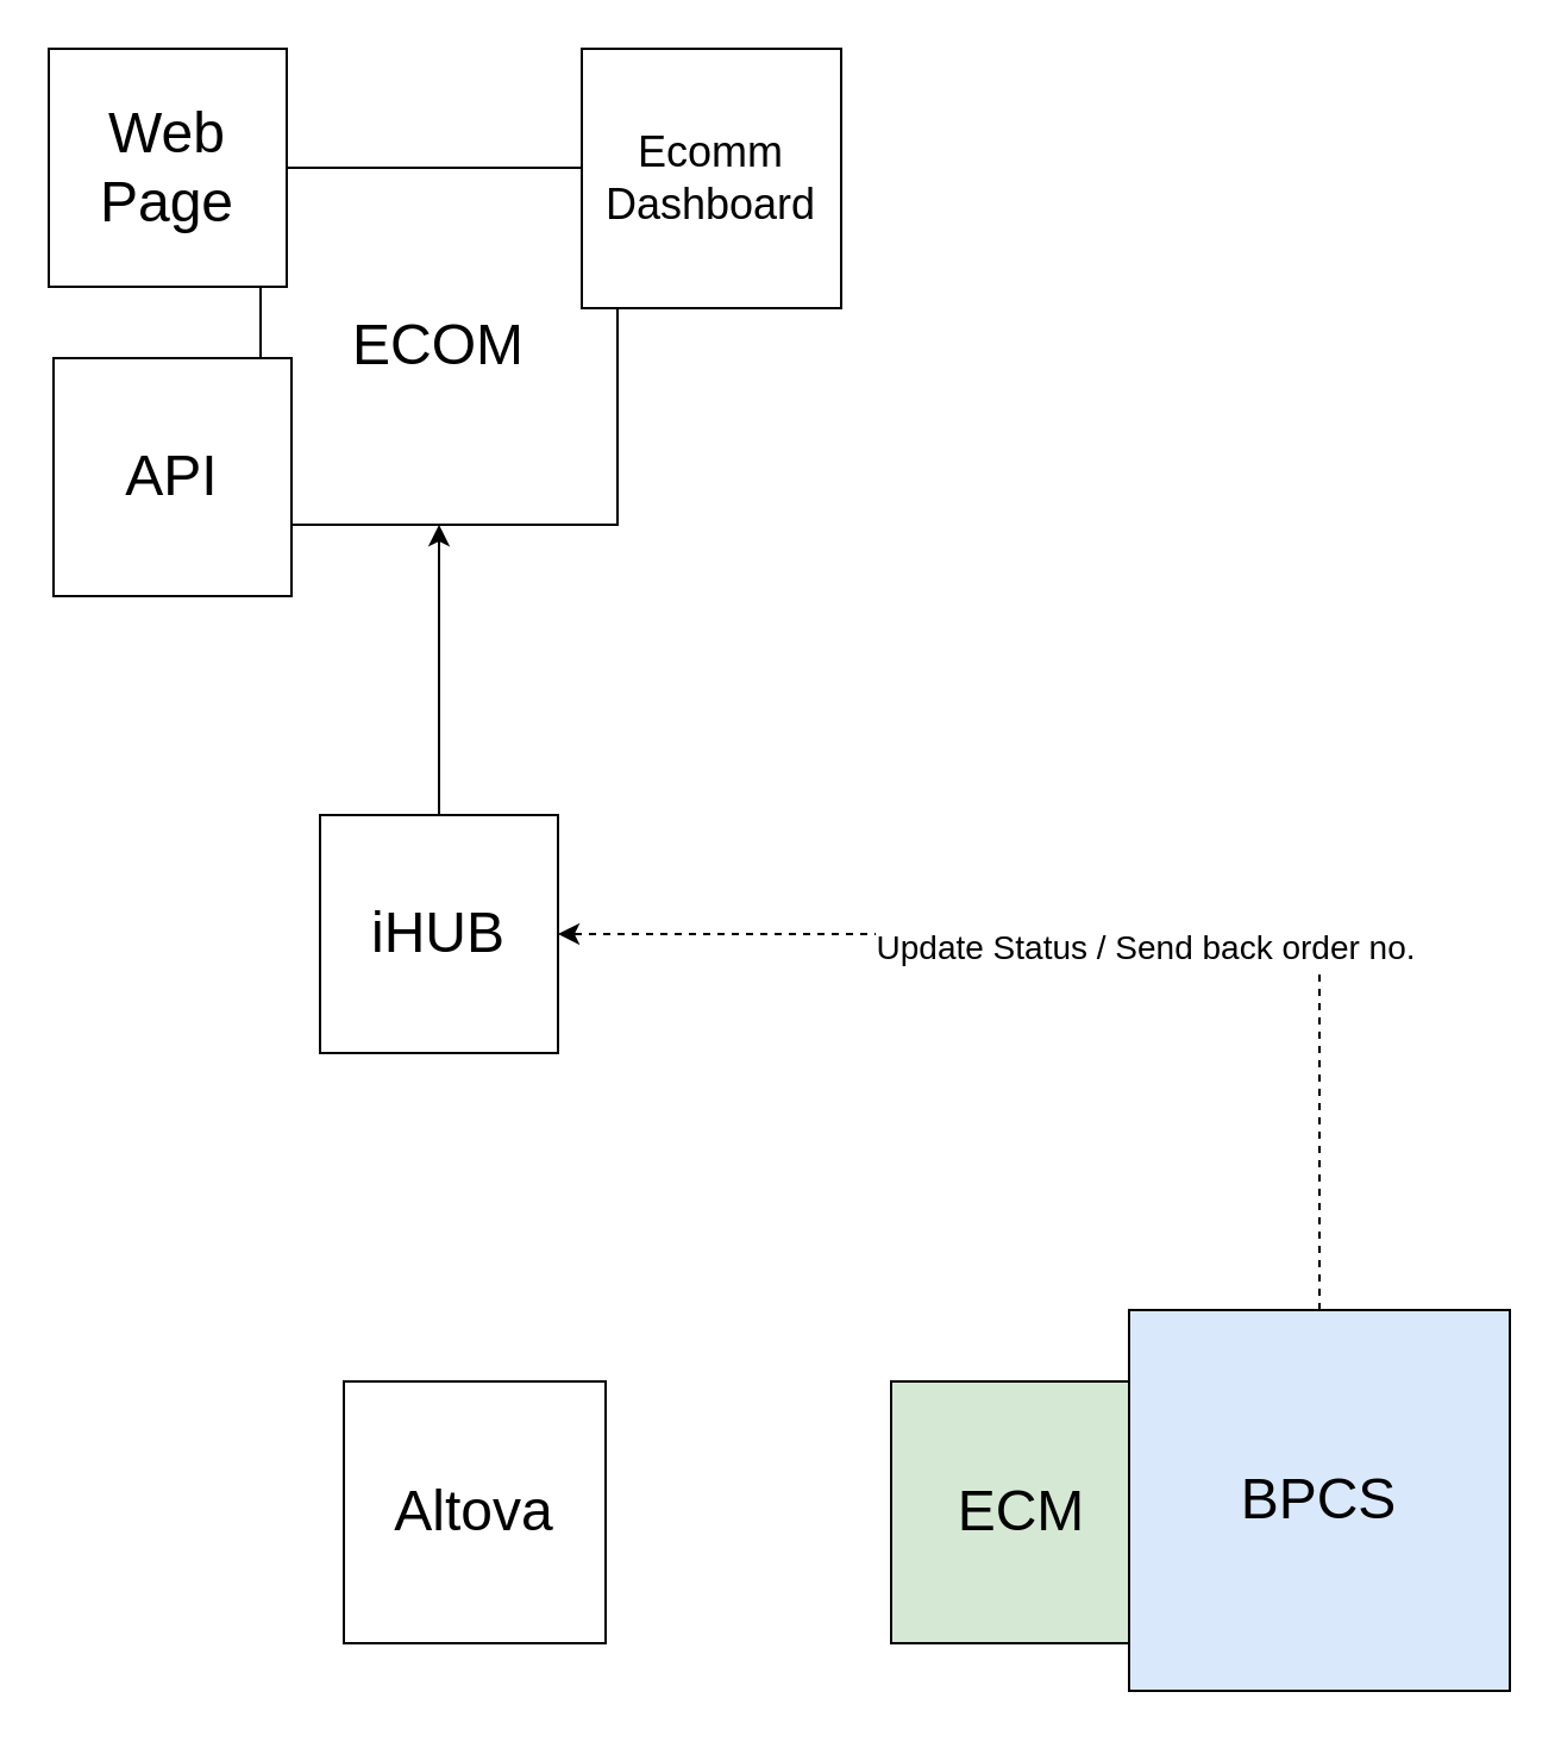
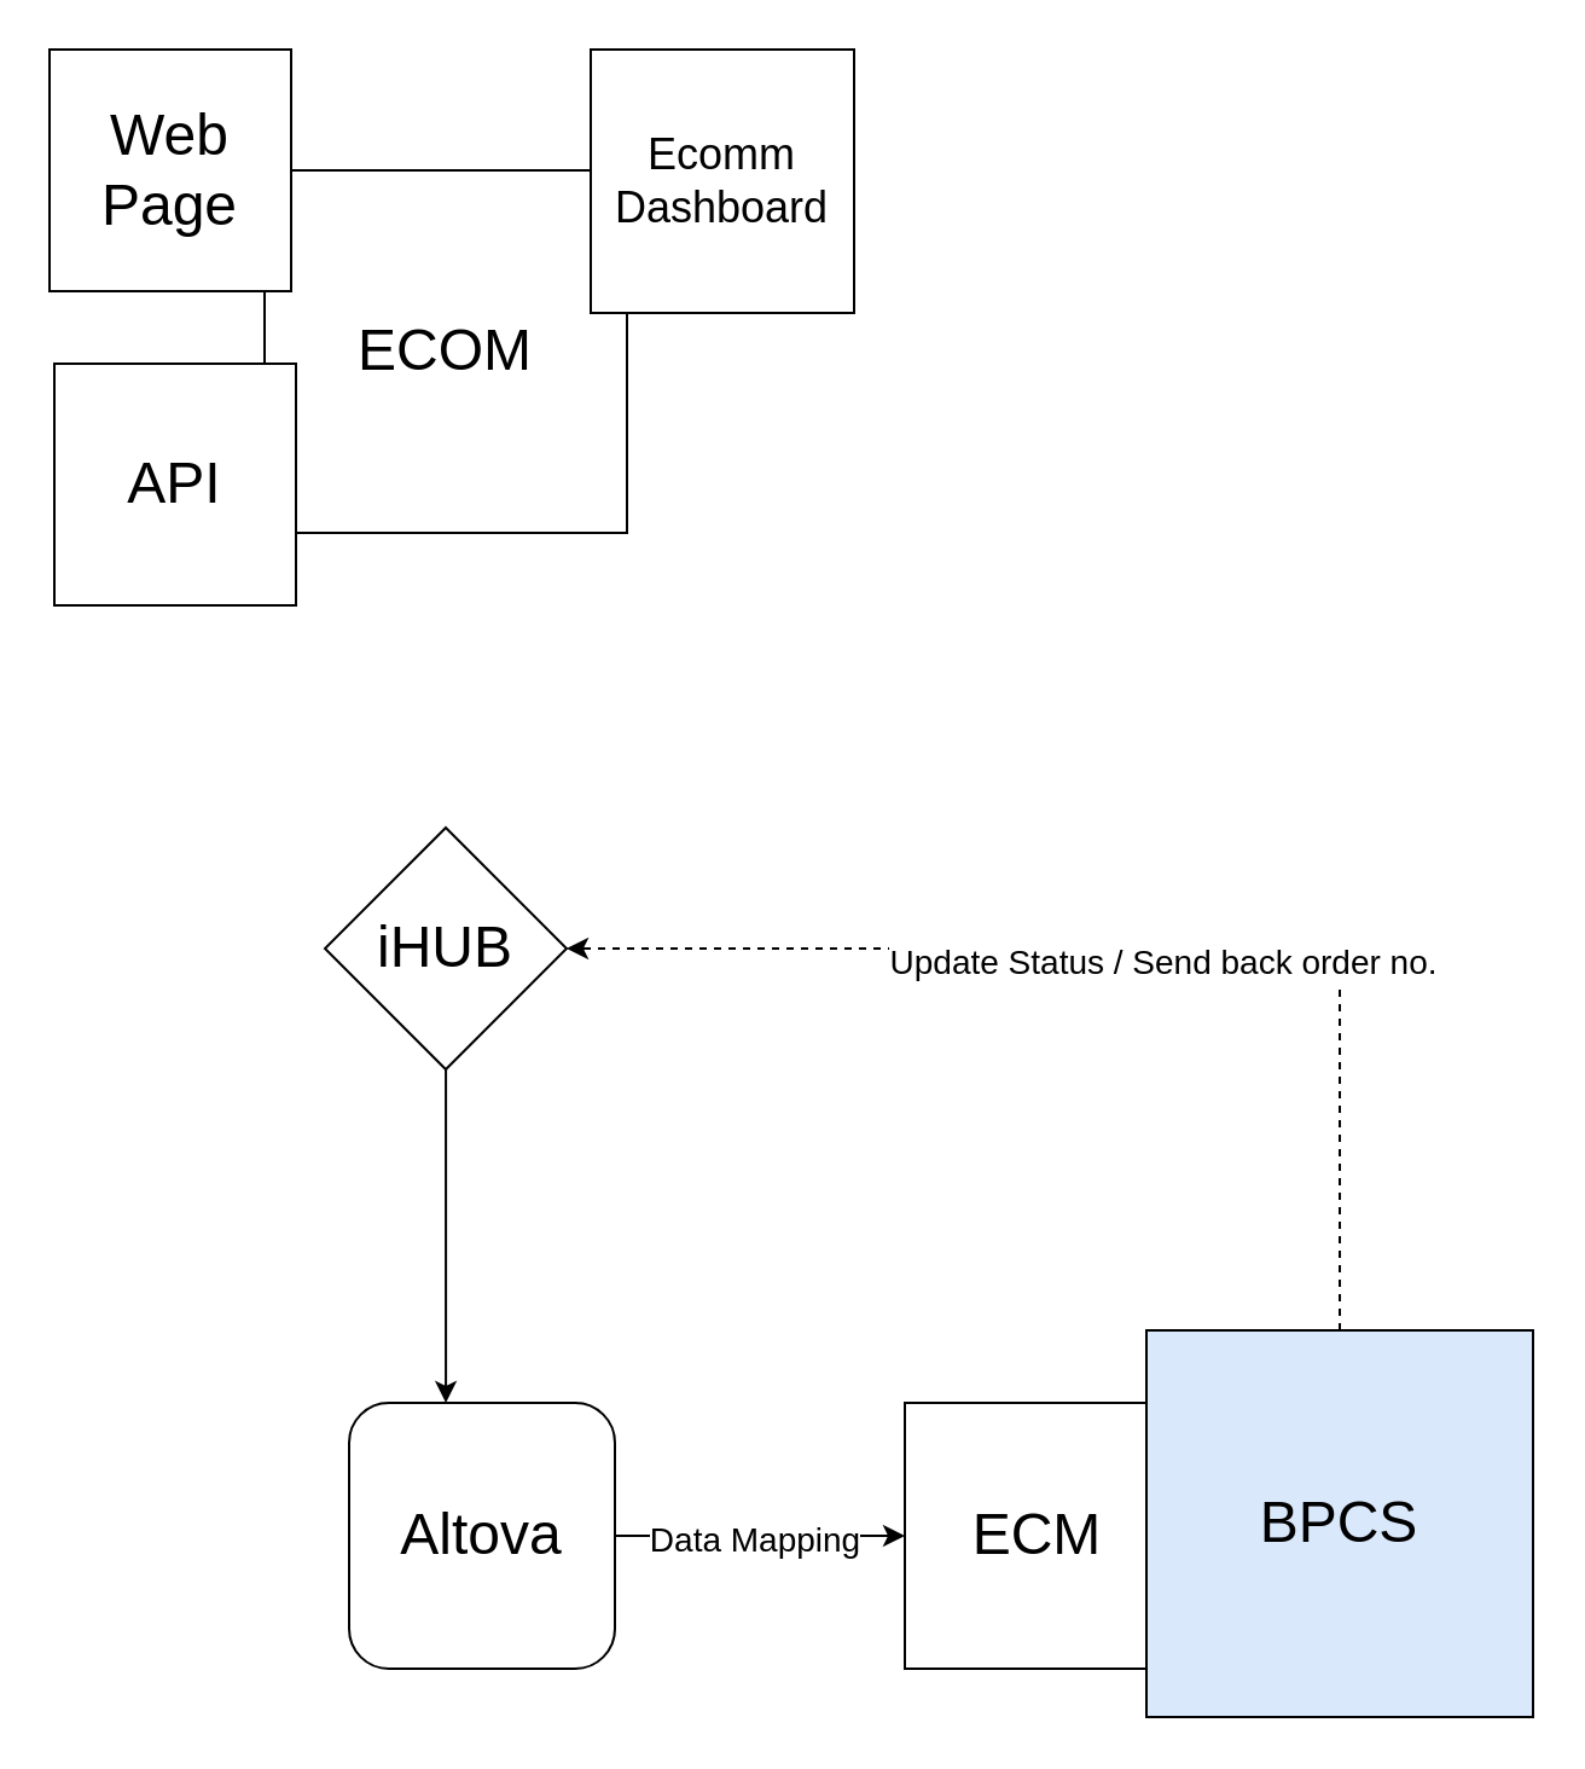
- <mxCell id="12" style="edgeStyle=orthogonalEdgeStyle;rounded=0;orthogonalLoop=1;jettySize=auto;html=1;" edge="1" parent="1" source="13" target="9"><mxGeometry relative="1" as="geometry" /></mxCell>
+ <mxCell id="12" style="edgeStyle=orthogonalEdgeStyle;rounded=0;orthogonalLoop=1;jettySize=auto;html=1;entryX=0.364;entryY=0;entryDx=0;entryDy=0;entryPerimeter=0;" edge="1" parent="1" source="13" target="4"><mxGeometry relative="1" as="geometry" /></mxCell>
- <mxCell id="13" value="&lt;font style=&quot;font-size: 24px;&quot;&gt;iHUB&lt;/font&gt;" style="whiteSpace=wrap;html=1;aspect=fixed;" vertex="1" parent="1"><mxGeometry x="134" y="342" width="100" height="100" as="geometry" /></mxCell>
+ <mxCell id="13" value="&lt;font style=&quot;font-size: 24px;&quot;&gt;iHUB&lt;/font&gt;" style="rhombus;whiteSpace=wrap;html=1;aspect=fixed;" vertex="1" parent="1"><mxGeometry x="134" y="342" width="100" height="100" as="geometry" /></mxCell>
- <mxCell id="4" value="&lt;font style=&quot;font-size: 24px;&quot;&gt;Altova&lt;/font&gt;" style="whiteSpace=wrap;html=1;aspect=fixed;" vertex="1" parent="1"><mxGeometry x="144" y="580" width="110" height="110" as="geometry" /></mxCell>
+ <mxCell id="4" value="&lt;font style=&quot;font-size: 24px;&quot;&gt;Altova&lt;/font&gt;" style="whiteSpace=wrap;html=1;aspect=fixed;rounded=1;" vertex="1" parent="1"><mxGeometry x="144" y="580" width="110" height="110" as="geometry" /></mxCell>
+ <mxCell id="2" style="edgeStyle=orthogonalEdgeStyle;rounded=0;orthogonalLoop=1;jettySize=auto;html=1;entryX=0;entryY=0.5;entryDx=0;entryDy=0;" edge="1" parent="1" source="4" target="5"><mxGeometry relative="1" as="geometry" /></mxCell>
+ <mxCell id="3" value="&lt;font style=&quot;font-size: 14px;&quot;&gt;Data Mapping&lt;/font&gt;" style="edgeLabel;html=1;align=center;verticalAlign=middle;resizable=0;points=[];" vertex="1" connectable="0" parent="2"><mxGeometry x="-0.05" y="-1" relative="1" as="geometry"><mxPoint as="offset" /></mxGeometry></mxCell>
- <mxCell id="5" value="&lt;font style=&quot;font-size: 24px;&quot;&gt;ECM&lt;/font&gt;" style="whiteSpace=wrap;html=1;aspect=fixed;fillColor=#d5e8d4;" vertex="1" parent="1"><mxGeometry x="374" y="580" width="110" height="110" as="geometry" /></mxCell>
+ <mxCell id="5" value="&lt;font style=&quot;font-size: 24px;&quot;&gt;ECM&lt;/font&gt;" style="whiteSpace=wrap;html=1;aspect=fixed;" vertex="1" parent="1"><mxGeometry x="374" y="580" width="110" height="110" as="geometry" /></mxCell>
